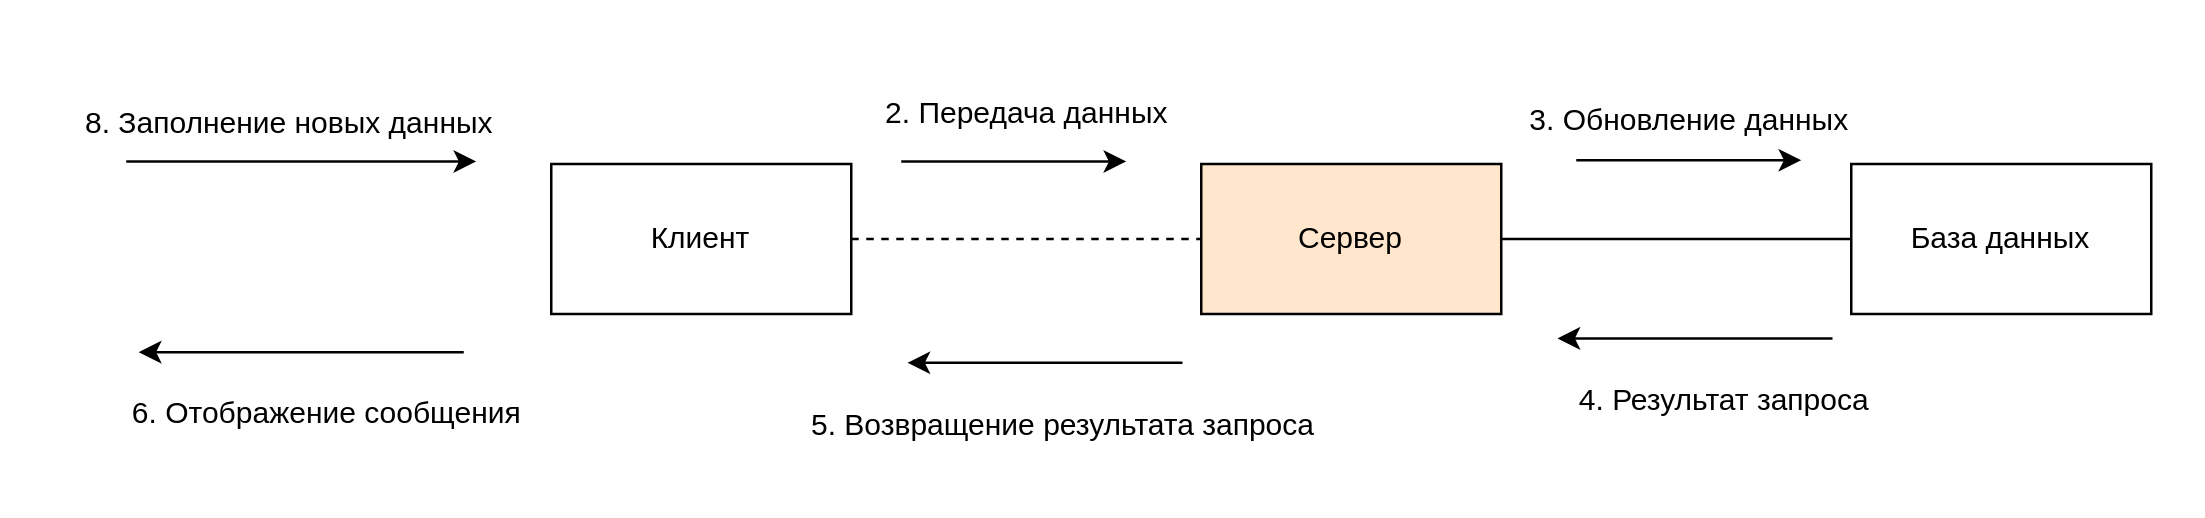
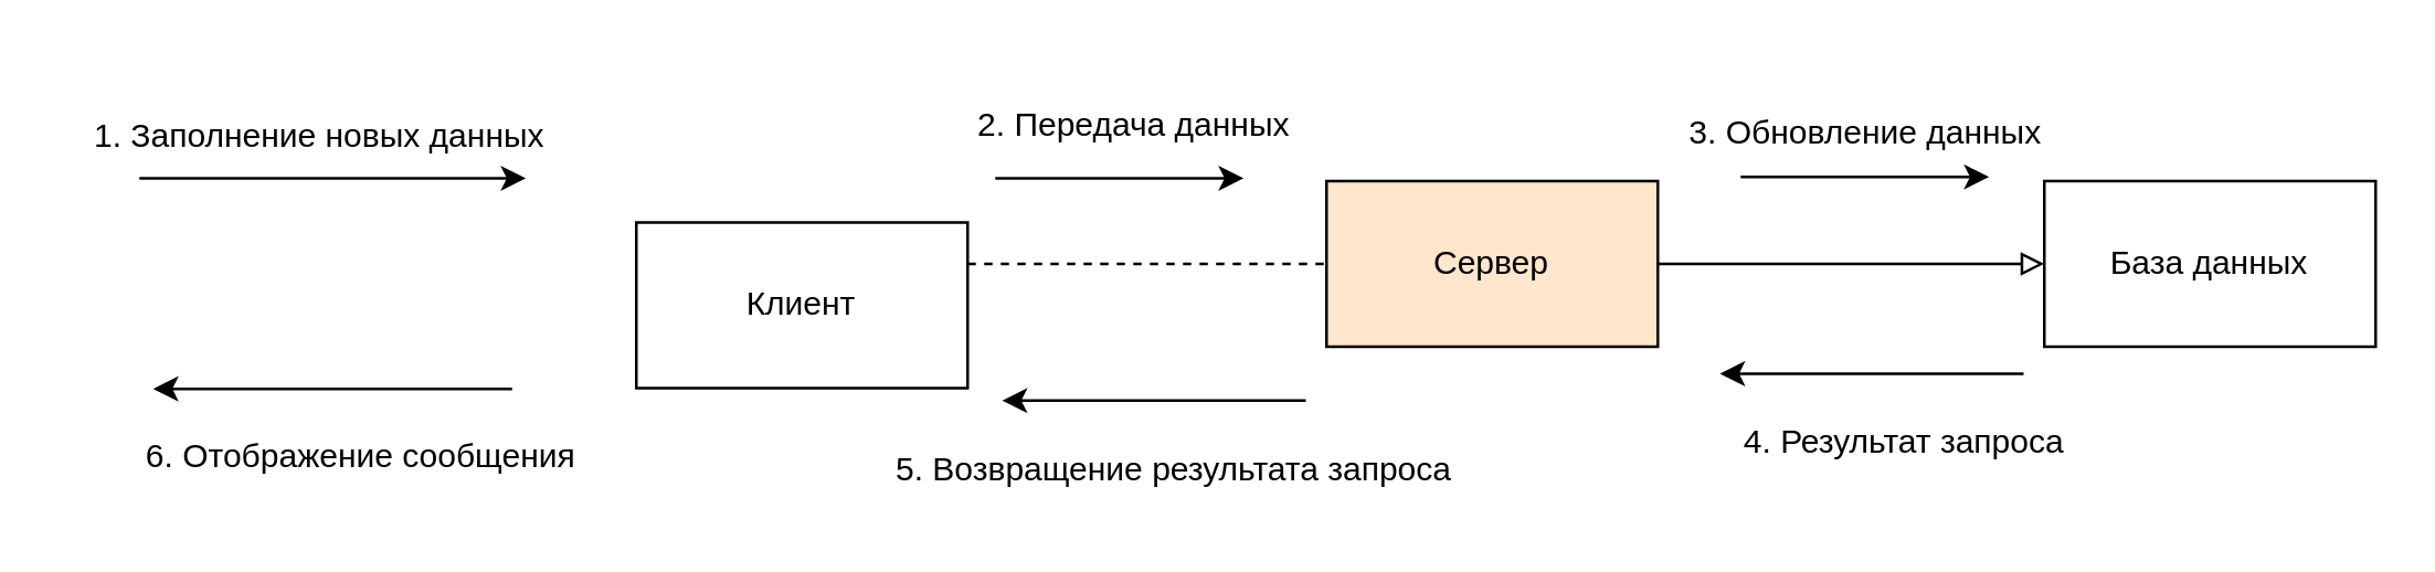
- <mxCell id="5" value="8. Заполнение новых данных" style="text;html=1;align=center;verticalAlign=middle;resizable=0;points=[];autosize=1;strokeColor=none;fillColor=none;" vertex="1" parent="1"><mxGeometry x="20" y="34" width="190" height="30" as="geometry" /></mxCell>
+ <mxCell id="5" value="1. Заполнение новых данных" style="text;html=1;align=center;verticalAlign=middle;resizable=0;points=[];autosize=1;strokeColor=none;fillColor=none;" vertex="1" parent="1"><mxGeometry x="20" y="34" width="190" height="30" as="geometry" /></mxCell>
- <mxCell id="3" value="Клиент" style="rounded=0;whiteSpace=wrap;html=1;" vertex="1" parent="1"><mxGeometry x="220" y="65" width="120" height="60" as="geometry" /></mxCell>
+ <mxCell id="3" value="Клиент" style="rounded=0;whiteSpace=wrap;html=1;" vertex="1" parent="1"><mxGeometry x="230" y="80" width="120" height="60" as="geometry" /></mxCell>
- <mxCell id="8" value="" style="edgeStyle=orthogonalEdgeStyle;rounded=0;orthogonalLoop=1;jettySize=auto;html=1;endArrow=none;endFill=0;" edge="1" parent="1" source="9" target="10"><mxGeometry relative="1" as="geometry" /></mxCell>
+ <mxCell id="8" value="" style="edgeStyle=orthogonalEdgeStyle;rounded=0;orthogonalLoop=1;jettySize=auto;html=1;endArrow=block;endFill=0;" edge="1" parent="1" source="9" target="10"><mxGeometry relative="1" as="geometry" /></mxCell>
